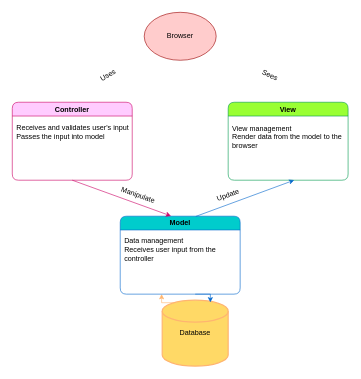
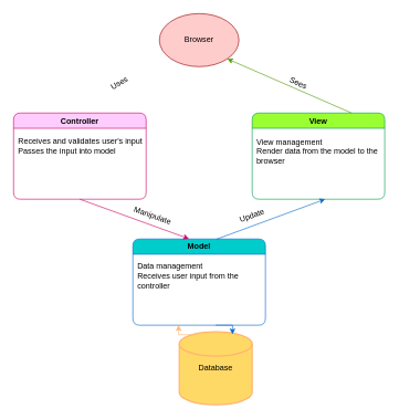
+ <mxCell id="12" value="" style="endArrow=classic;html=1;rounded=0;entryX=1;entryY=1;entryDx=0;entryDy=0;exitX=0.75;exitY=0;exitDx=0;exitDy=0;strokeColor=#4D9900;" edge="1" parent="1" source="7" target="11"><mxGeometry width="50" height="50" relative="1" as="geometry"><mxPoint x="268" y="68" as="sourcePoint" /><mxPoint x="130" y="180" as="targetPoint" /></mxGeometry></mxCell>
